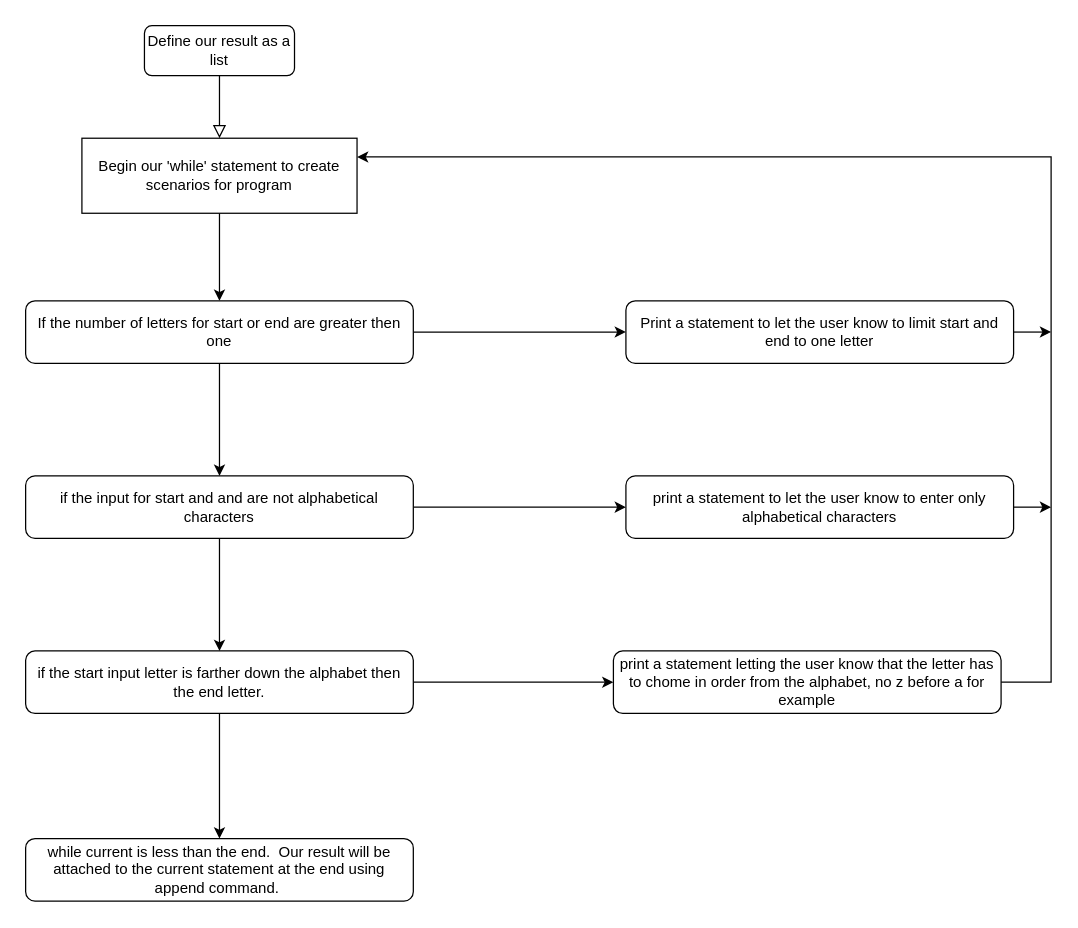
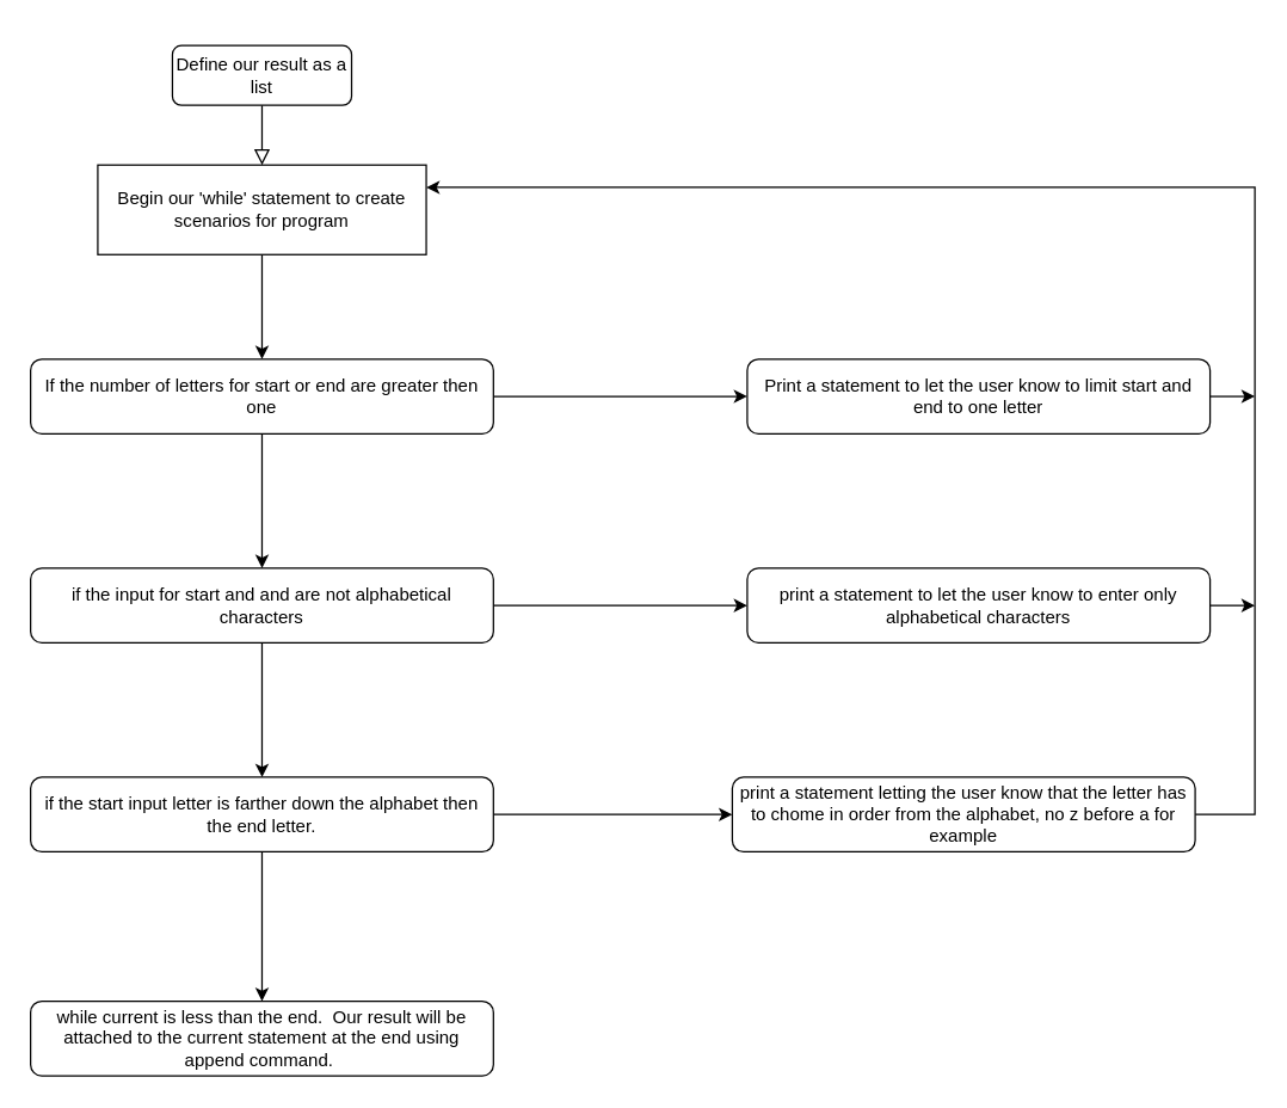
- <mxCell id="3" value="Define our result as a list" style="rounded=1;whiteSpace=wrap;html=1;fontSize=12;glass=0;strokeWidth=1;shadow=0;" parent="1" vertex="1"><mxGeometry x="115" width="120" height="40" as="geometry" y="20" /></mxCell>
+ <mxCell id="3" value="Define our result as a list" style="rounded=1;whiteSpace=wrap;html=1;fontSize=12;glass=0;strokeWidth=1;shadow=0;" parent="1" vertex="1"><mxGeometry x="115" y="30" width="120" height="40" as="geometry" /></mxCell>
